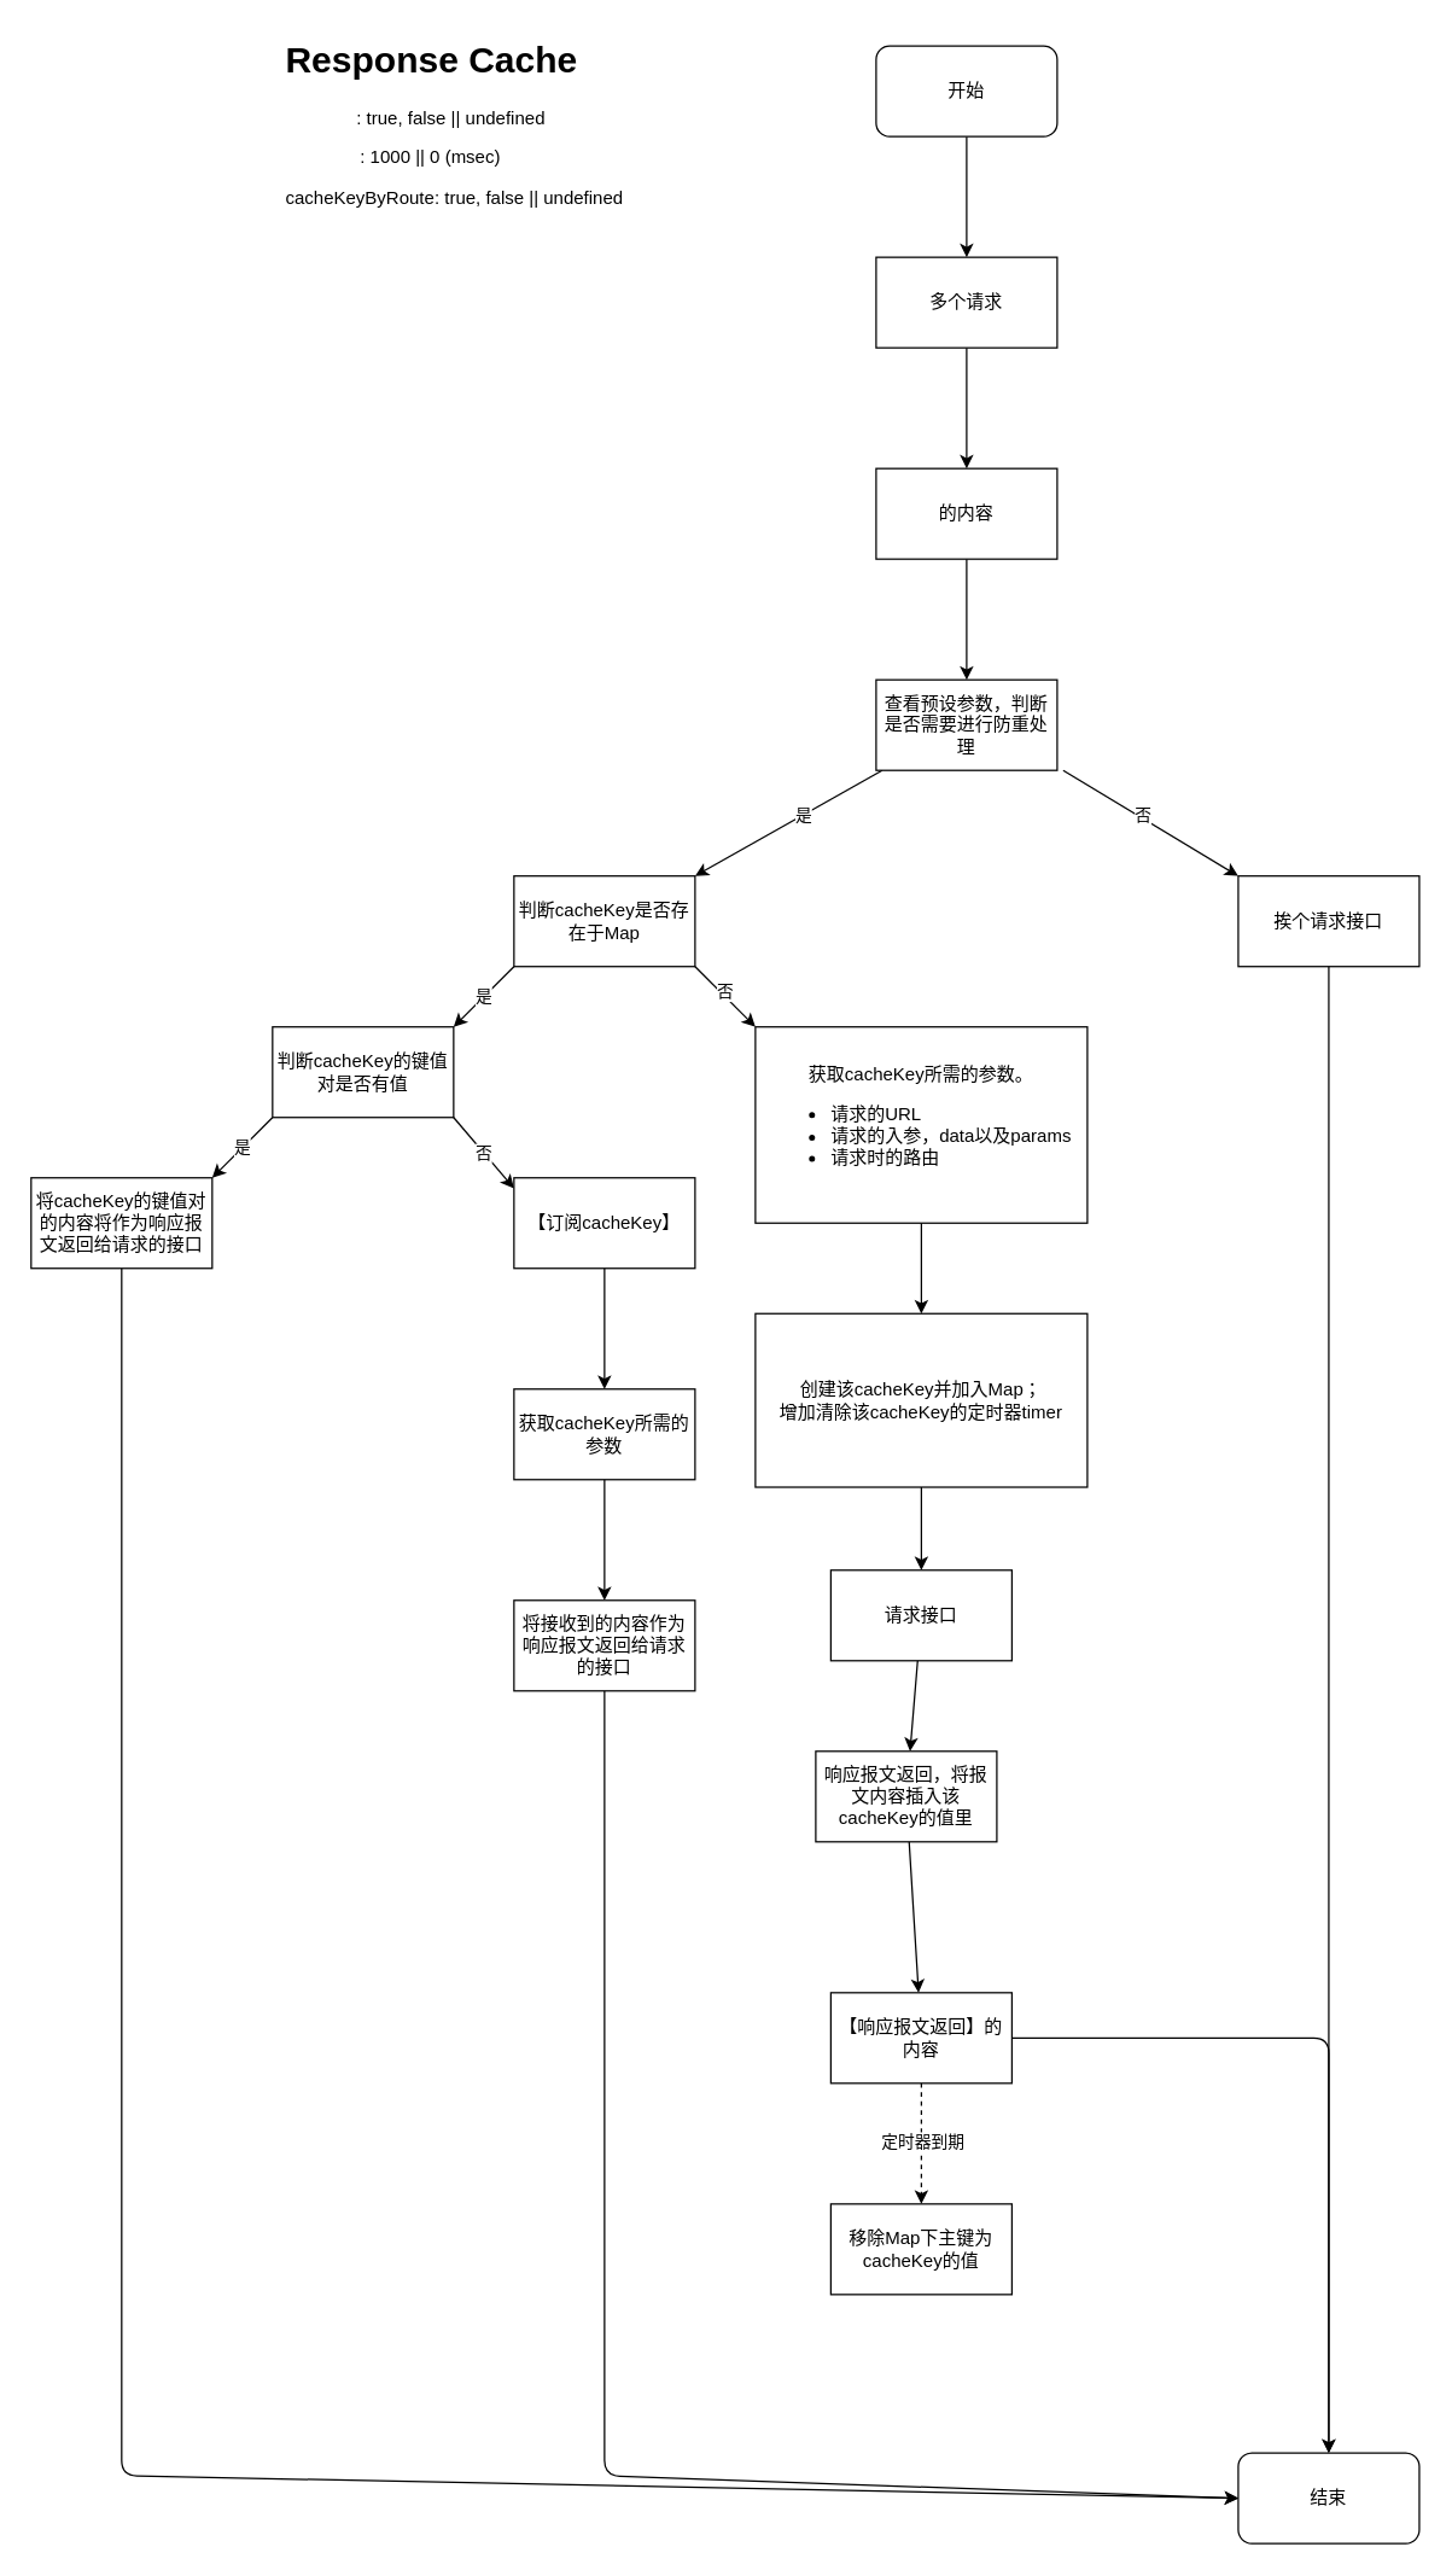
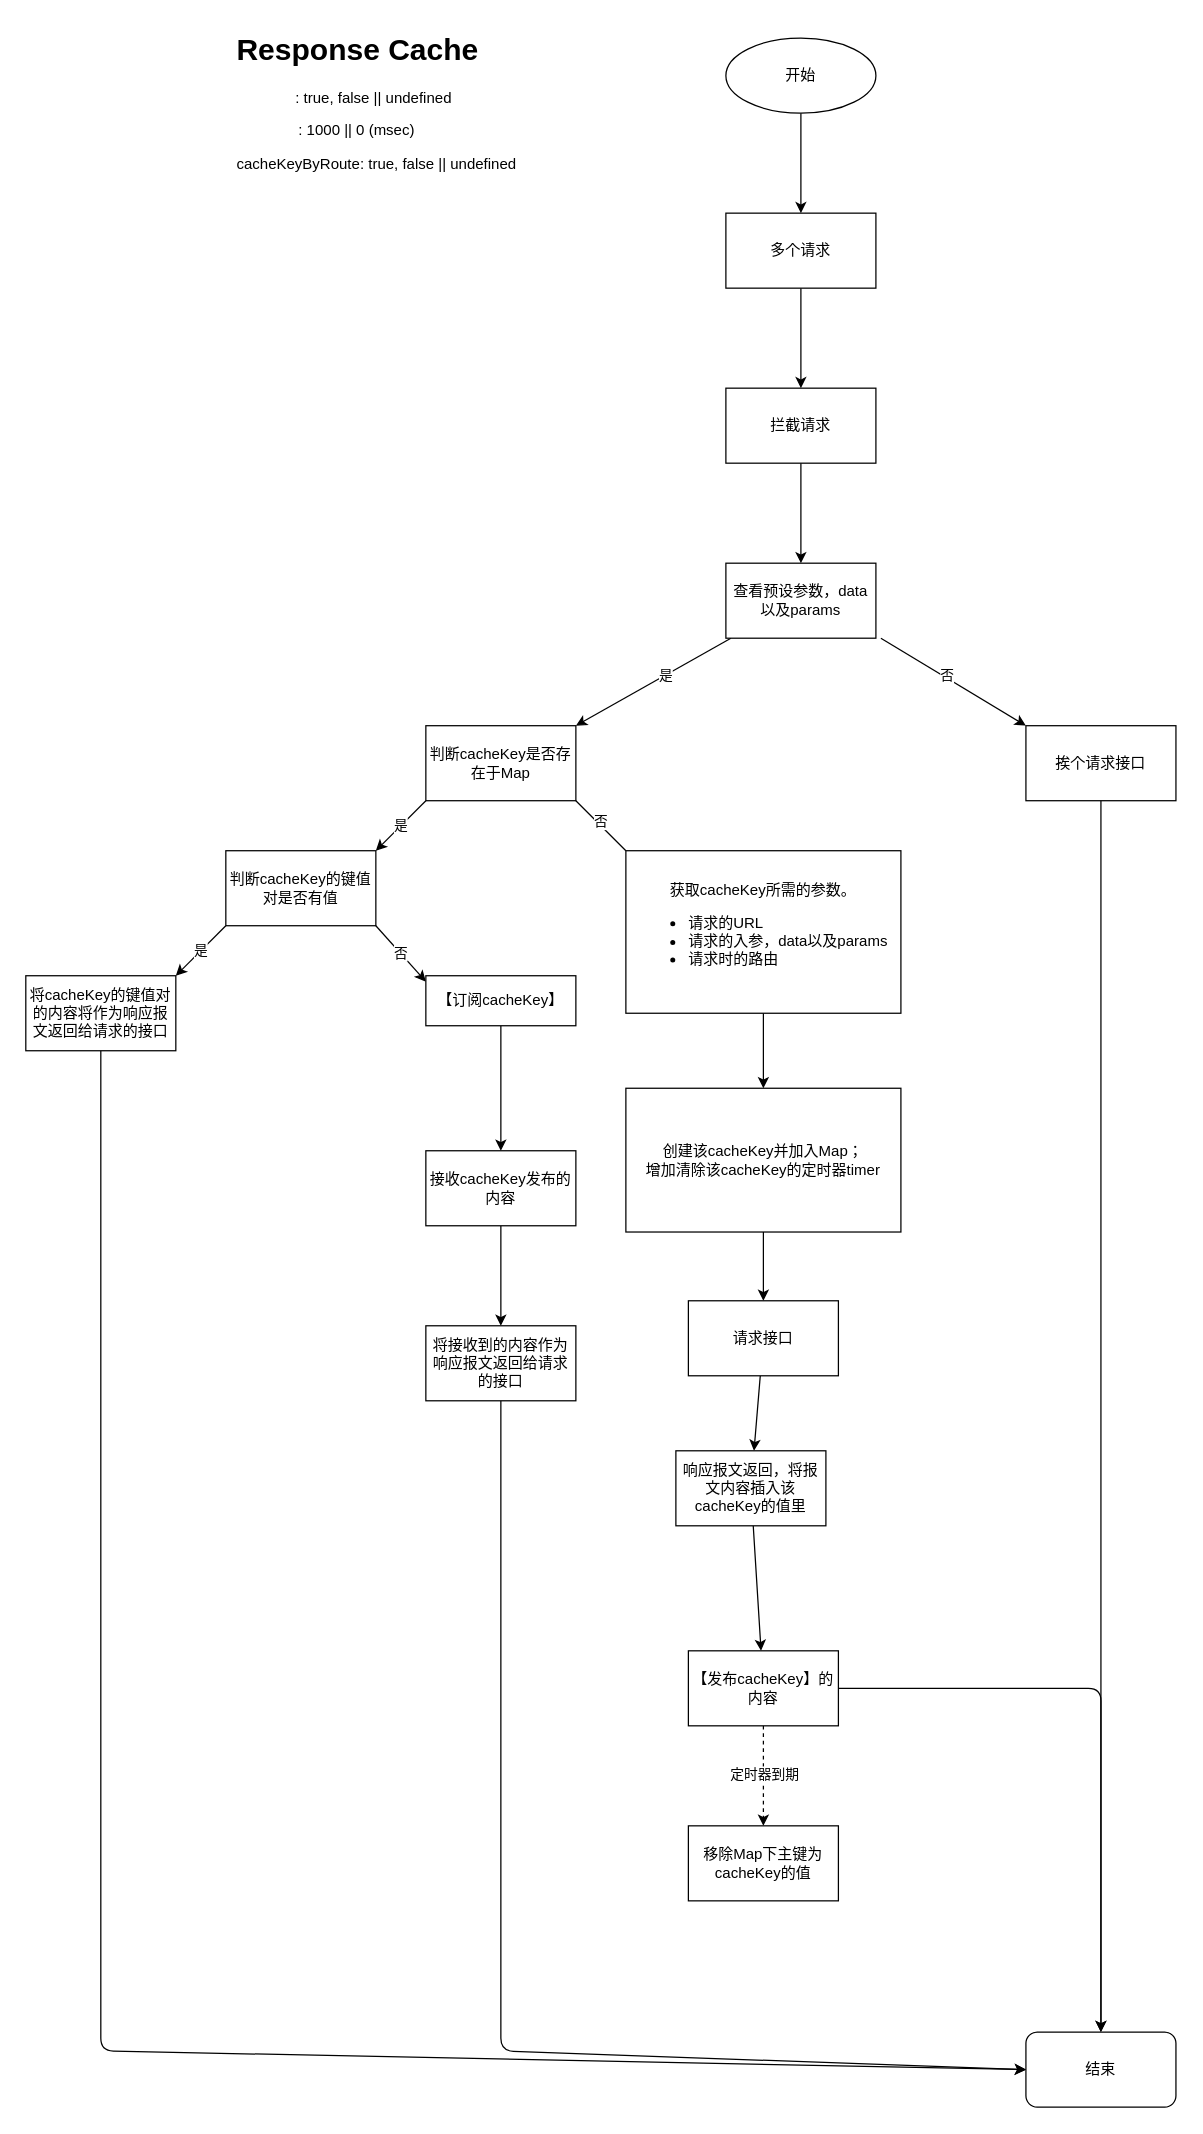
- <mxCell id="4" value="开始" style="rounded=1;whiteSpace=wrap;html=1;" parent="1" vertex="1"><mxGeometry x="580" y="30" width="120" height="60" as="geometry" /></mxCell>
+ <mxCell id="4" value="开始" style="ellipse;whiteSpace=wrap;html=1;" parent="1" vertex="1"><mxGeometry x="580" y="30" width="120" height="60" as="geometry" /></mxCell>
- <mxCell id="8" value="的内容" style="whiteSpace=wrap;html=1;rounded=1;arcSize=0;" parent="1" vertex="1"><mxGeometry x="580" y="310" width="120" height="60" as="geometry" /></mxCell>
+ <mxCell id="8" value="拦截请求" style="whiteSpace=wrap;html=1;rounded=1;arcSize=0;" parent="1" vertex="1"><mxGeometry x="580" y="310" width="120" height="60" as="geometry" /></mxCell>
- <mxCell id="13" value="查看预设参数，判断是否需要进行防重处理" style="whiteSpace=wrap;html=1;rounded=1;arcSize=0;" parent="1" vertex="1"><mxGeometry x="580" y="450" width="120" height="60" as="geometry" /></mxCell>
+ <mxCell id="13" value="查看预设参数，data以及params" style="whiteSpace=wrap;html=1;rounded=1;arcSize=0;" parent="1" vertex="1"><mxGeometry x="580" y="450" width="120" height="60" as="geometry" /></mxCell>
- <mxCell id="14" style="edgeStyle=none;html=1;exitX=1;exitY=1;exitDx=0;exitDy=0;entryX=0;entryY=0;entryDx=0;entryDy=0;" parent="1" source="17" target="22" edge="1"><mxGeometry relative="1" as="geometry"><mxPoint x="464" y="640" as="sourcePoint" /></mxGeometry></mxCell>
+ <mxCell id="14" style="edgeStyle=none;html=1;exitX=1;exitY=1;exitDx=0;exitDy=0;entryX=0;entryY=0;entryDx=0;entryDy=0;endArrow=none;" parent="1" source="17" target="22" edge="1"><mxGeometry relative="1" as="geometry"><mxPoint x="464" y="640" as="sourcePoint" /></mxGeometry></mxCell>
- <mxCell id="38" value="【订阅cacheKey】" style="rounded=0;whiteSpace=wrap;html=1;" parent="1" vertex="1"><mxGeometry x="340" y="780" width="120" height="60" as="geometry" /></mxCell>
+ <mxCell id="38" value="【订阅cacheKey】" style="rounded=0;whiteSpace=wrap;html=1;" parent="1" vertex="1"><mxGeometry x="340" y="780" width="120" height="40" as="geometry" /></mxCell>
- <mxCell id="42" value="获取cacheKey所需的参数" style="whiteSpace=wrap;html=1;rounded=0;" vertex="1" parent="1"><mxGeometry x="340" y="920" width="120" height="60" as="geometry" /></mxCell>
+ <mxCell id="42" value="接收cacheKey发布的内容" style="whiteSpace=wrap;html=1;rounded=0;" vertex="1" parent="1"><mxGeometry x="340" y="920" width="120" height="60" as="geometry" /></mxCell>
- <mxCell id="36" value="【响应报文返回】的内容" style="whiteSpace=wrap;html=1;" parent="1" vertex="1"><mxGeometry x="550" y="1320" width="120" height="60" as="geometry" /></mxCell>
+ <mxCell id="36" value="【发布cacheKey】的内容" style="whiteSpace=wrap;html=1;" parent="1" vertex="1"><mxGeometry x="550" y="1320" width="120" height="60" as="geometry" /></mxCell>
